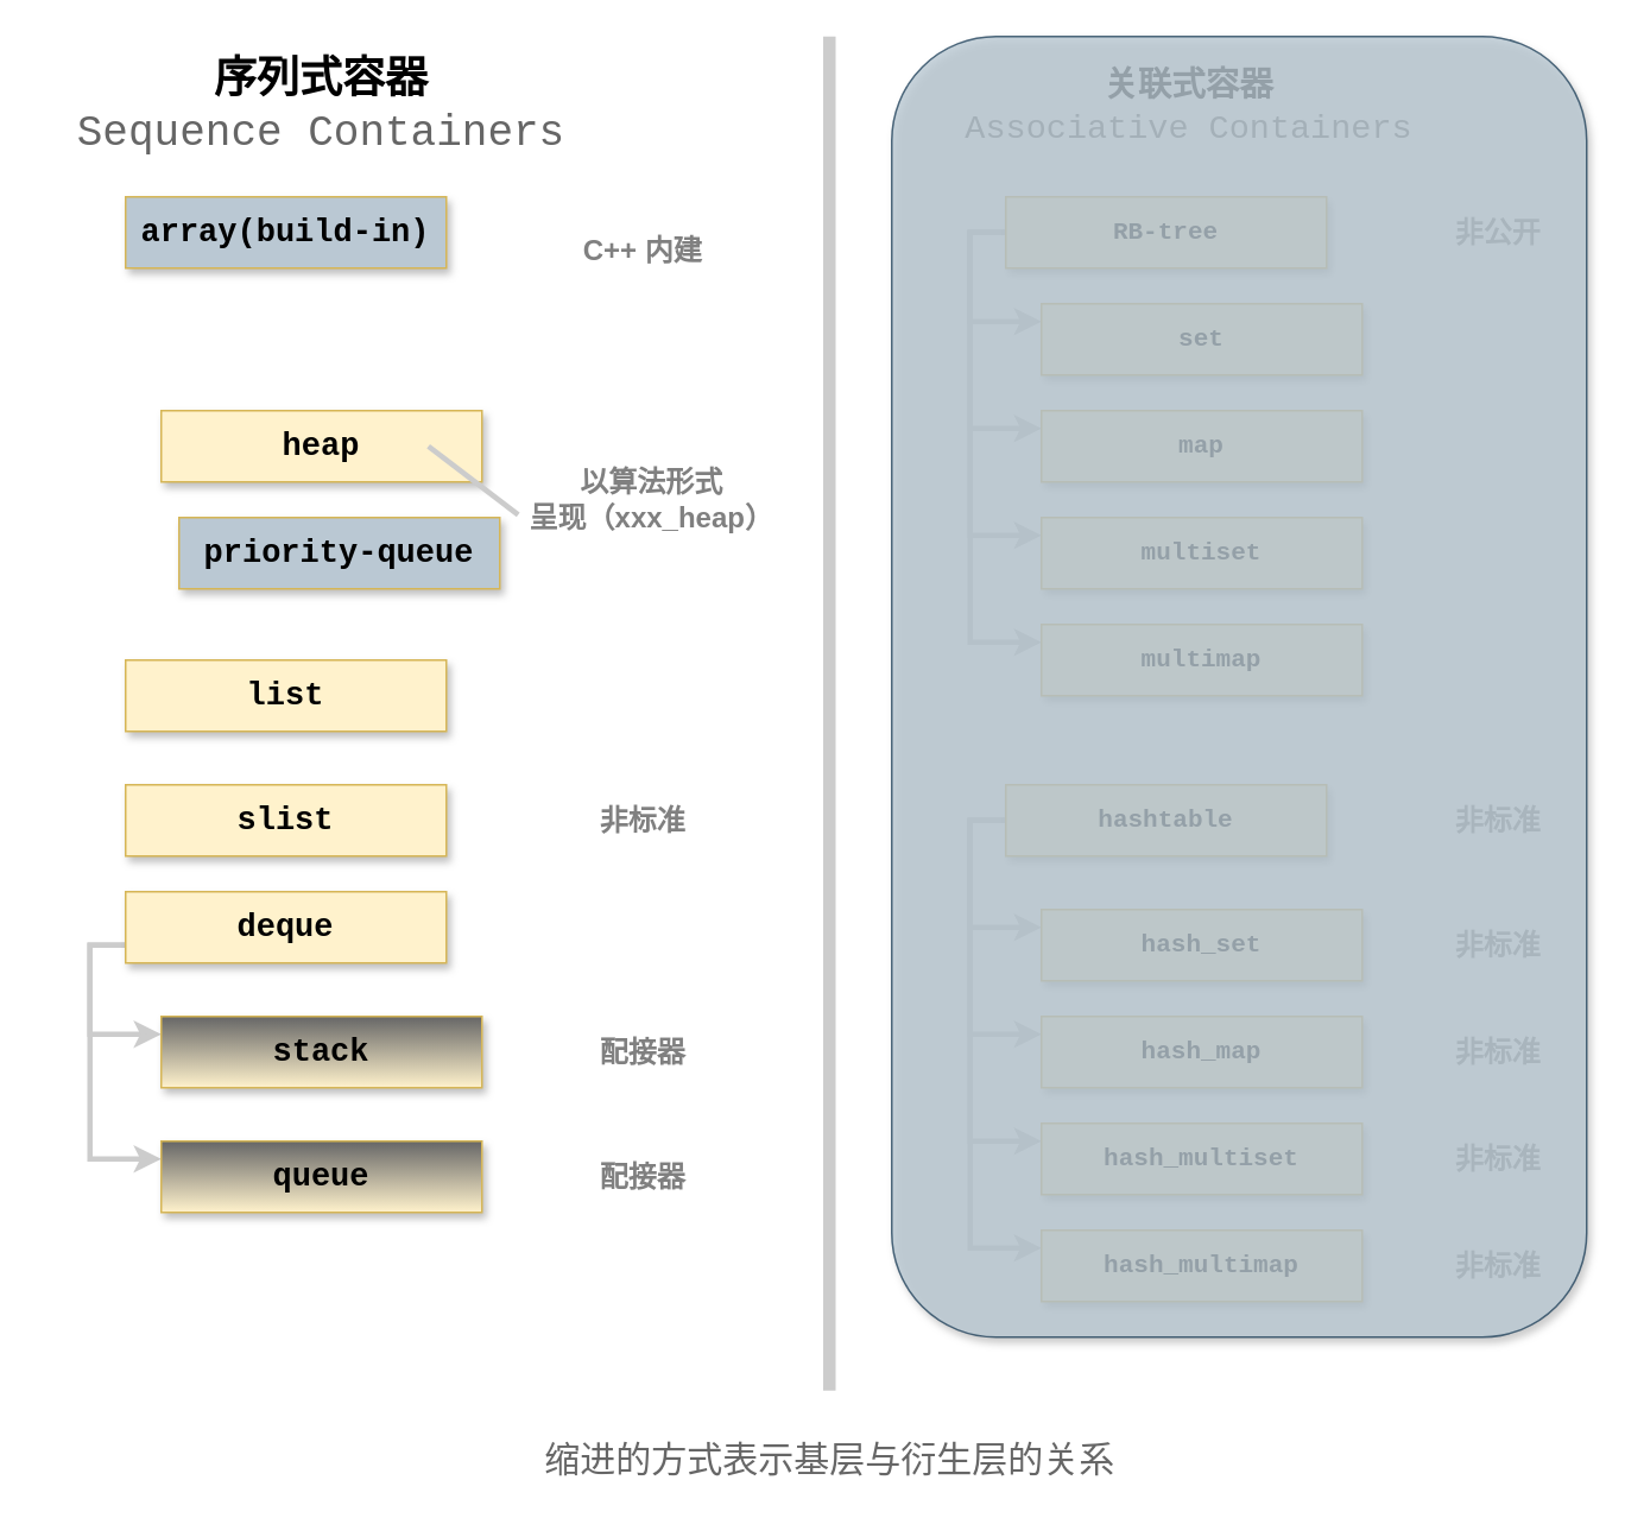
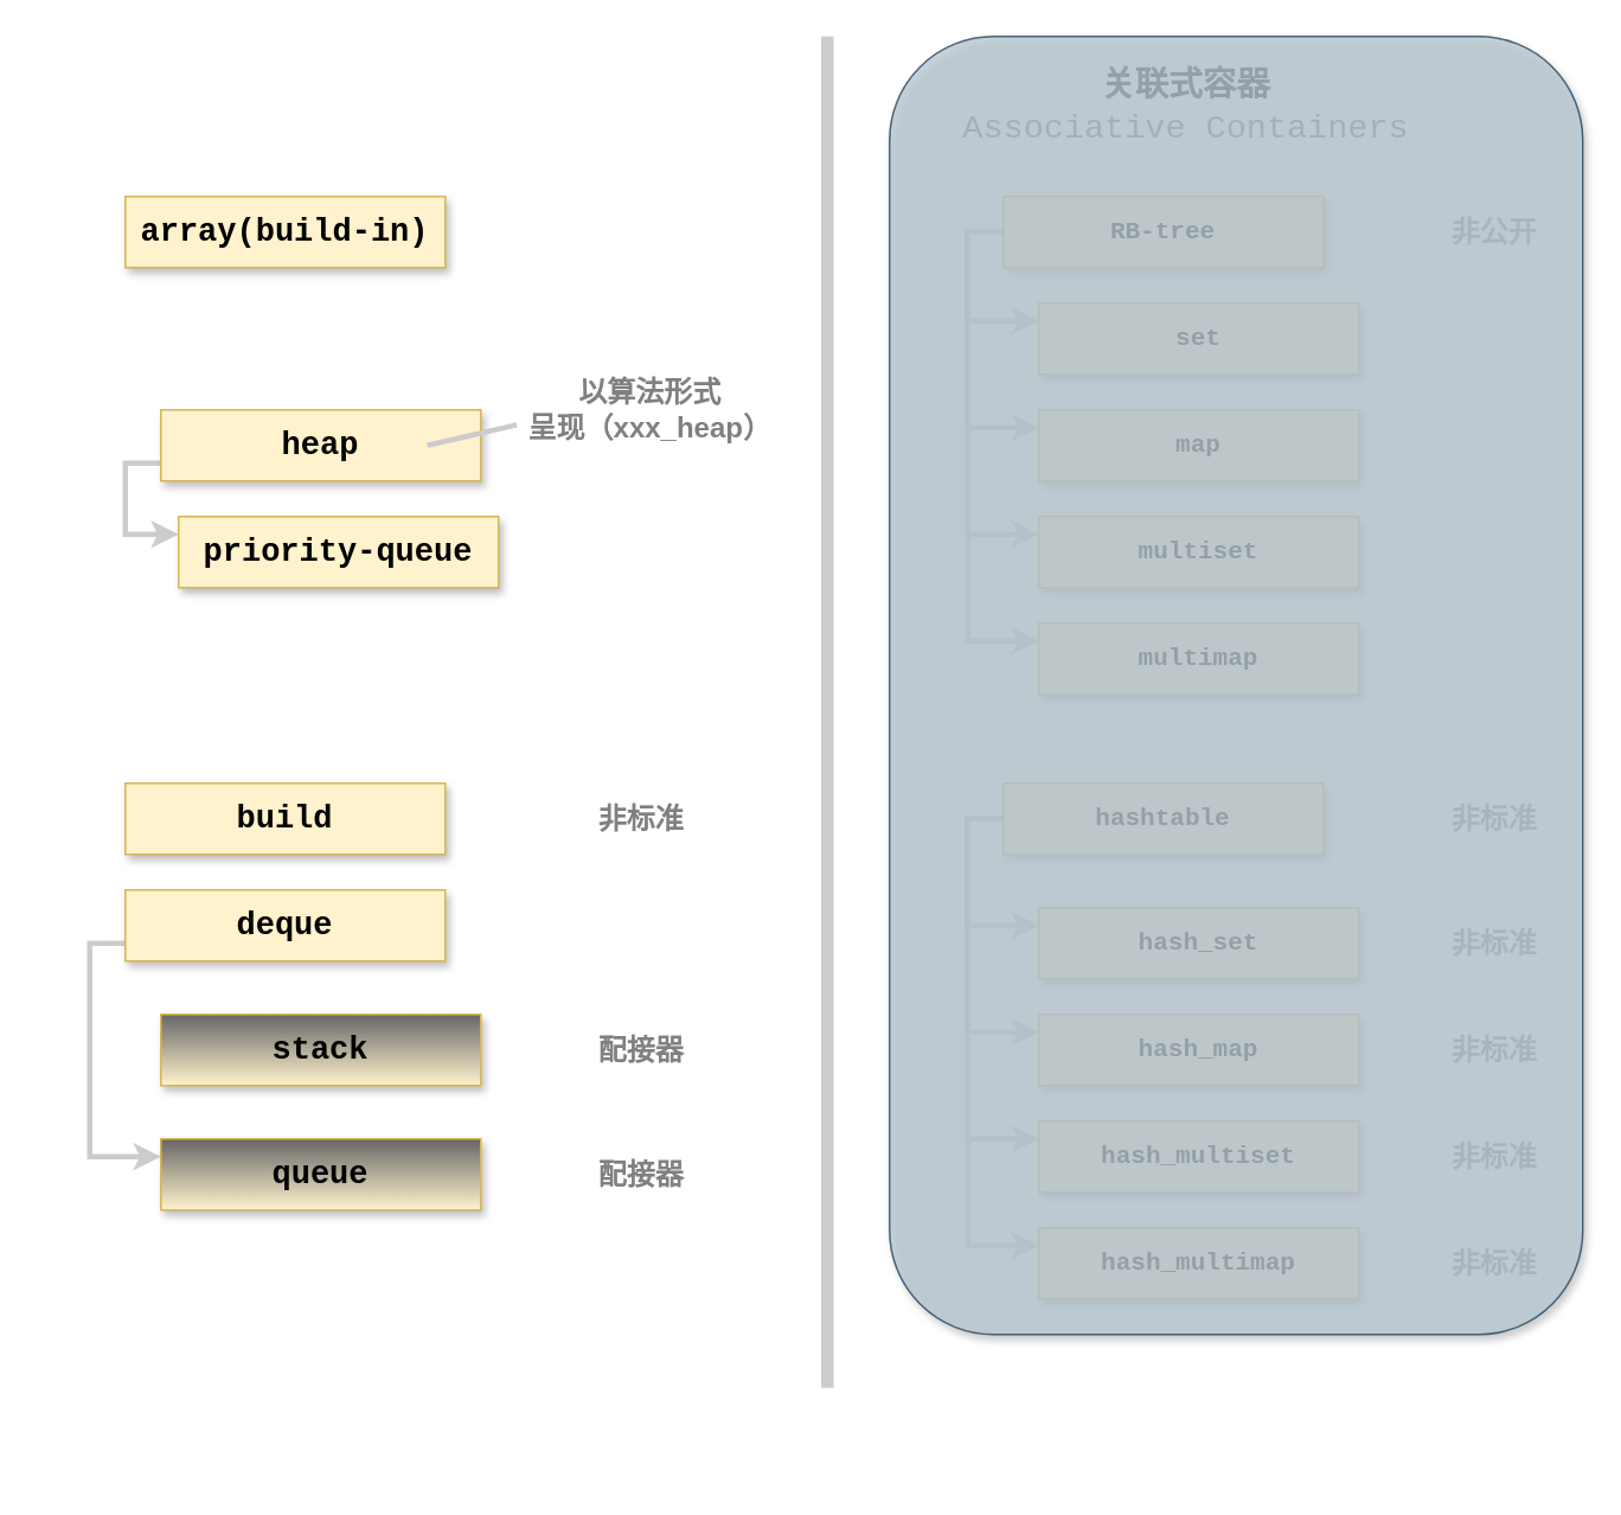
- <mxCell id="3" value="&lt;font face=&quot;Courier New&quot;&gt;&lt;font style=&quot;font-size: 24px&quot;&gt;&lt;b&gt;序列式容器&lt;/b&gt;&lt;br&gt;&lt;font color=&quot;#666666&quot;&gt;Sequence Containers&lt;/font&gt;&lt;/font&gt;&lt;br&gt;&lt;/font&gt;" style="text;html=1;strokeColor=none;fillColor=none;align=center;verticalAlign=middle;whiteSpace=wrap;rounded=0;" parent="1" vertex="1"><mxGeometry x="20" y="20" width="320" height="80" as="geometry" /></mxCell>
- <mxCell id="2" value="&lt;b&gt;&lt;font style=&quot;font-size: 18px&quot; face=&quot;Courier New&quot;&gt;array(build-in)&lt;/font&gt;&lt;/b&gt;" style="rounded=0;whiteSpace=wrap;html=1;fillColor=#bac8d3;strokeColor=#d6b656;gradientDirection=north;shadow=1;" parent="1" vertex="1"><mxGeometry x="70" y="110" width="180" height="40" as="geometry" /></mxCell>
+ <mxCell id="2" value="&lt;b&gt;&lt;font style=&quot;font-size: 18px&quot; face=&quot;Courier New&quot;&gt;array(build-in)&lt;/font&gt;&lt;/b&gt;" style="rounded=0;whiteSpace=wrap;html=1;fillColor=#fff2cc;strokeColor=#d6b656;gradientDirection=north;shadow=1;" parent="1" vertex="1"><mxGeometry x="70" y="110" width="180" height="40" as="geometry" /></mxCell>
- <mxCell id="15" value="&lt;b&gt;&lt;font color=&quot;#808080&quot; style=&quot;font-size: 16px&quot;&gt;C++ 内建&lt;/font&gt;&lt;/b&gt;" style="text;html=1;align=center;verticalAlign=middle;resizable=0;points=[];autosize=1;" parent="1" vertex="1"><mxGeometry x="320" y="130" width="80" height="20" as="geometry" /></mxCell>
+ <mxCell id="5" style="edgeStyle=orthogonalEdgeStyle;rounded=0;orthogonalLoop=1;jettySize=auto;html=1;exitX=0;exitY=0.75;exitDx=0;exitDy=0;entryX=0;entryY=0.25;entryDx=0;entryDy=0;strokeColor=#CCCCCC;strokeWidth=3;" parent="1" source="6" target="7" edge="1"><mxGeometry relative="1" as="geometry" /></mxCell>
- <mxCell id="17" value="&lt;font color=&quot;#808080&quot;&gt;&lt;span style=&quot;font-size: 16px&quot;&gt;&lt;b&gt;以算法形式&lt;br&gt;呈现（xxx_heap）&lt;br&gt;&lt;/b&gt;&lt;/span&gt;&lt;/font&gt;" style="text;html=1;align=center;verticalAlign=middle;resizable=0;points=[];autosize=1;" parent="1" vertex="1"><mxGeometry x="290" y="260" width="150" height="40" as="geometry" /></mxCell>
+ <mxCell id="17" value="&lt;font color=&quot;#808080&quot;&gt;&lt;span style=&quot;font-size: 16px&quot;&gt;&lt;b&gt;以算法形式&lt;br&gt;呈现（xxx_heap）&lt;br&gt;&lt;/b&gt;&lt;/span&gt;&lt;/font&gt;" style="text;html=1;align=center;verticalAlign=middle;resizable=0;points=[];autosize=1;" parent="1" vertex="1"><mxGeometry x="290" y="210" width="150" height="40" as="geometry" /></mxCell>
- <mxCell id="7" value="&lt;b&gt;&lt;font style=&quot;font-size: 18px&quot; face=&quot;Courier New&quot;&gt;priority-queue&lt;/font&gt;&lt;/b&gt;" style="rounded=0;whiteSpace=wrap;html=1;fillColor=#bac8d3;strokeColor=#d6b656;gradientDirection=north;shadow=1;" parent="1" vertex="1"><mxGeometry x="100" y="290" width="180" height="40" as="geometry" /></mxCell>
+ <mxCell id="7" value="&lt;b&gt;&lt;font style=&quot;font-size: 18px&quot; face=&quot;Courier New&quot;&gt;priority-queue&lt;/font&gt;&lt;/b&gt;" style="rounded=0;whiteSpace=wrap;html=1;fillColor=#fff2cc;strokeColor=#d6b656;gradientDirection=north;shadow=1;" parent="1" vertex="1"><mxGeometry x="100" y="290" width="180" height="40" as="geometry" /></mxCell>
- <mxCell id="8" value="&lt;b&gt;&lt;font style=&quot;font-size: 18px&quot; face=&quot;Courier New&quot;&gt;list&lt;/font&gt;&lt;/b&gt;" style="rounded=0;whiteSpace=wrap;html=1;fillColor=#fff2cc;strokeColor=#d6b656;gradientDirection=north;shadow=1;" parent="1" vertex="1"><mxGeometry x="70" y="370" width="180" height="40" as="geometry" /></mxCell>
- <mxCell id="9" value="&lt;b&gt;&lt;font style=&quot;font-size: 18px&quot; face=&quot;Courier New&quot;&gt;slist&lt;/font&gt;&lt;/b&gt;" style="rounded=0;whiteSpace=wrap;html=1;fillColor=#fff2cc;strokeColor=#d6b656;gradientDirection=north;shadow=1;" parent="1" vertex="1"><mxGeometry x="70" y="440" width="180" height="40" as="geometry" /></mxCell>
+ <mxCell id="9" value="&lt;b&gt;&lt;font style=&quot;font-size: 18px&quot; face=&quot;Courier New&quot;&gt;build&lt;/font&gt;&lt;/b&gt;" style="rounded=0;whiteSpace=wrap;html=1;fillColor=#fff2cc;strokeColor=#d6b656;gradientDirection=north;shadow=1;" parent="1" vertex="1"><mxGeometry x="70" y="440" width="180" height="40" as="geometry" /></mxCell>
- <mxCell id="10" style="edgeStyle=orthogonalEdgeStyle;rounded=0;orthogonalLoop=1;jettySize=auto;html=1;exitX=0;exitY=0.75;exitDx=0;exitDy=0;entryX=0;entryY=0.25;entryDx=0;entryDy=0;strokeColor=#CCCCCC;strokeWidth=3;" parent="1" source="12" target="13" edge="1"><mxGeometry relative="1" as="geometry" /></mxCell>
- <mxCell id="46" value="&lt;font style=&quot;font-size: 20px&quot; face=&quot;Courier New&quot; color=&quot;#666666&quot;&gt;缩进的方式表示基层与衍生层的关系&lt;/font&gt;" style="text;html=1;align=center;verticalAlign=middle;resizable=0;points=[];autosize=1;" parent="1" vertex="1"><mxGeometry x="295" y="810" width="340" height="20" as="geometry" /></mxCell>
